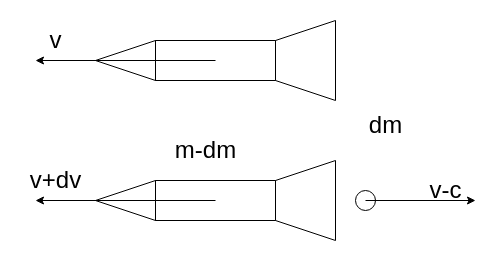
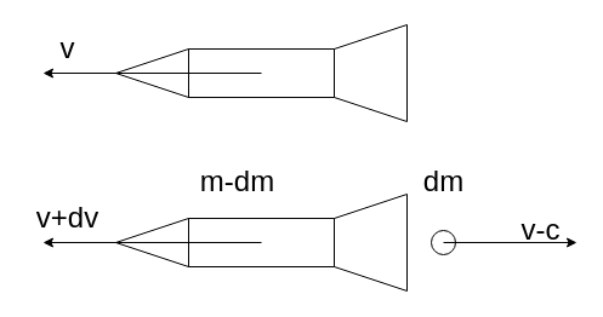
- <mxCell id="11" value="dm" style="text;html=1;align=center;verticalAlign=middle;resizable=0;points=[];autosize=1;strokeColor=none;fillColor=none;fontSize=24;fontColor=none;" vertex="1" parent="1"><mxGeometry x="355" y="105" width="60" height="40" as="geometry" /></mxCell>
+ <mxCell id="11" value="dm" style="text;html=1;align=center;verticalAlign=middle;resizable=0;points=[];autosize=1;strokeColor=none;fillColor=none;fontSize=24;fontColor=none;" vertex="1" parent="1"><mxGeometry x="335" y="130" width="60" height="40" as="geometry" /></mxCell>
- <mxCell id="10" value="m-dm" style="text;html=1;align=center;verticalAlign=middle;resizable=0;points=[];autosize=1;strokeColor=none;fillColor=none;fontSize=24;fontColor=none;" vertex="1" parent="1"><mxGeometry x="165" y="130" width="80" height="40" as="geometry" /></mxCell>
+ <mxCell id="10" value="m-dm" style="text;html=1;align=center;verticalAlign=middle;resizable=0;points=[];autosize=1;strokeColor=none;fillColor=none;fontSize=24;fontColor=none;" vertex="1" parent="1"><mxGeometry x="155" y="130" width="80" height="40" as="geometry" /></mxCell>
